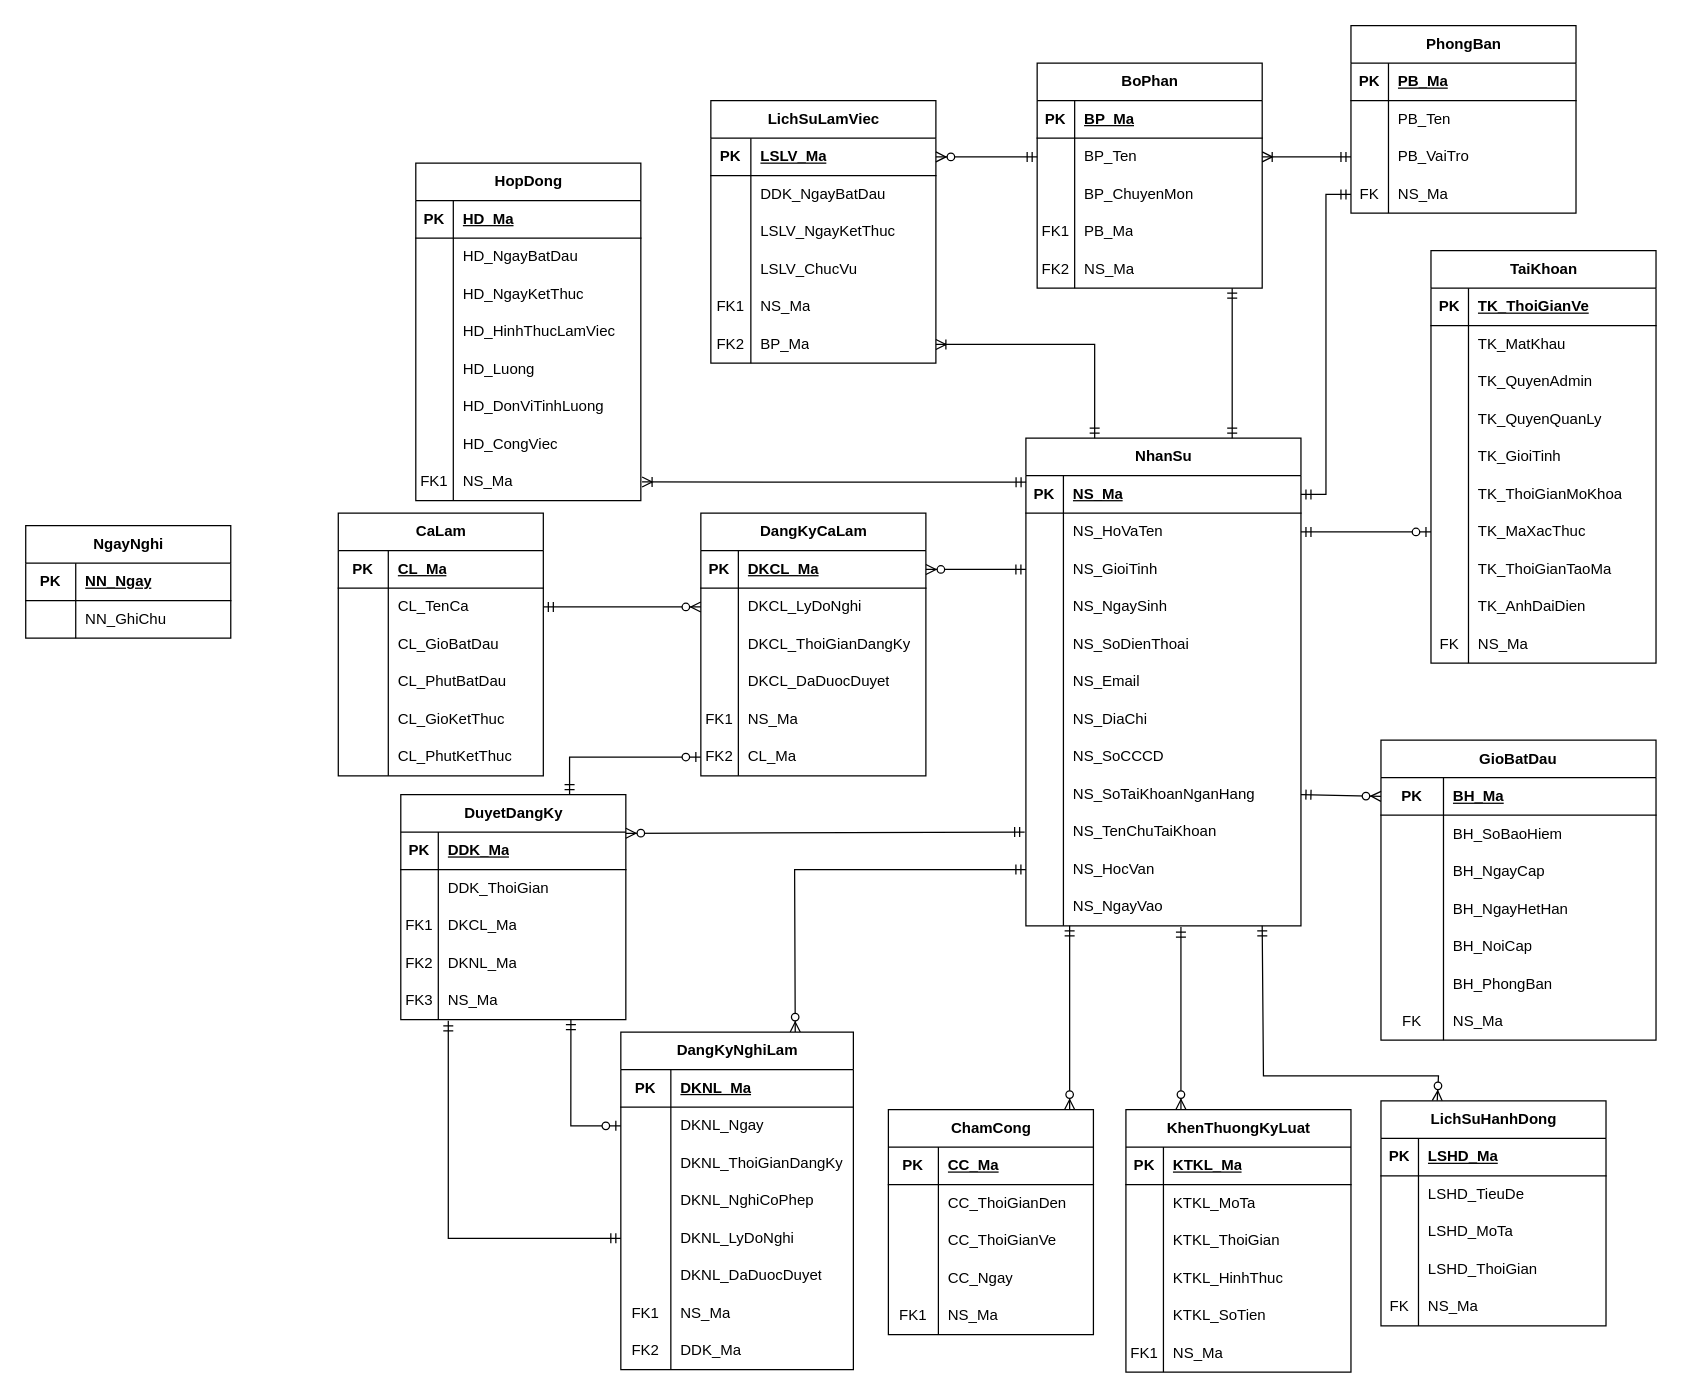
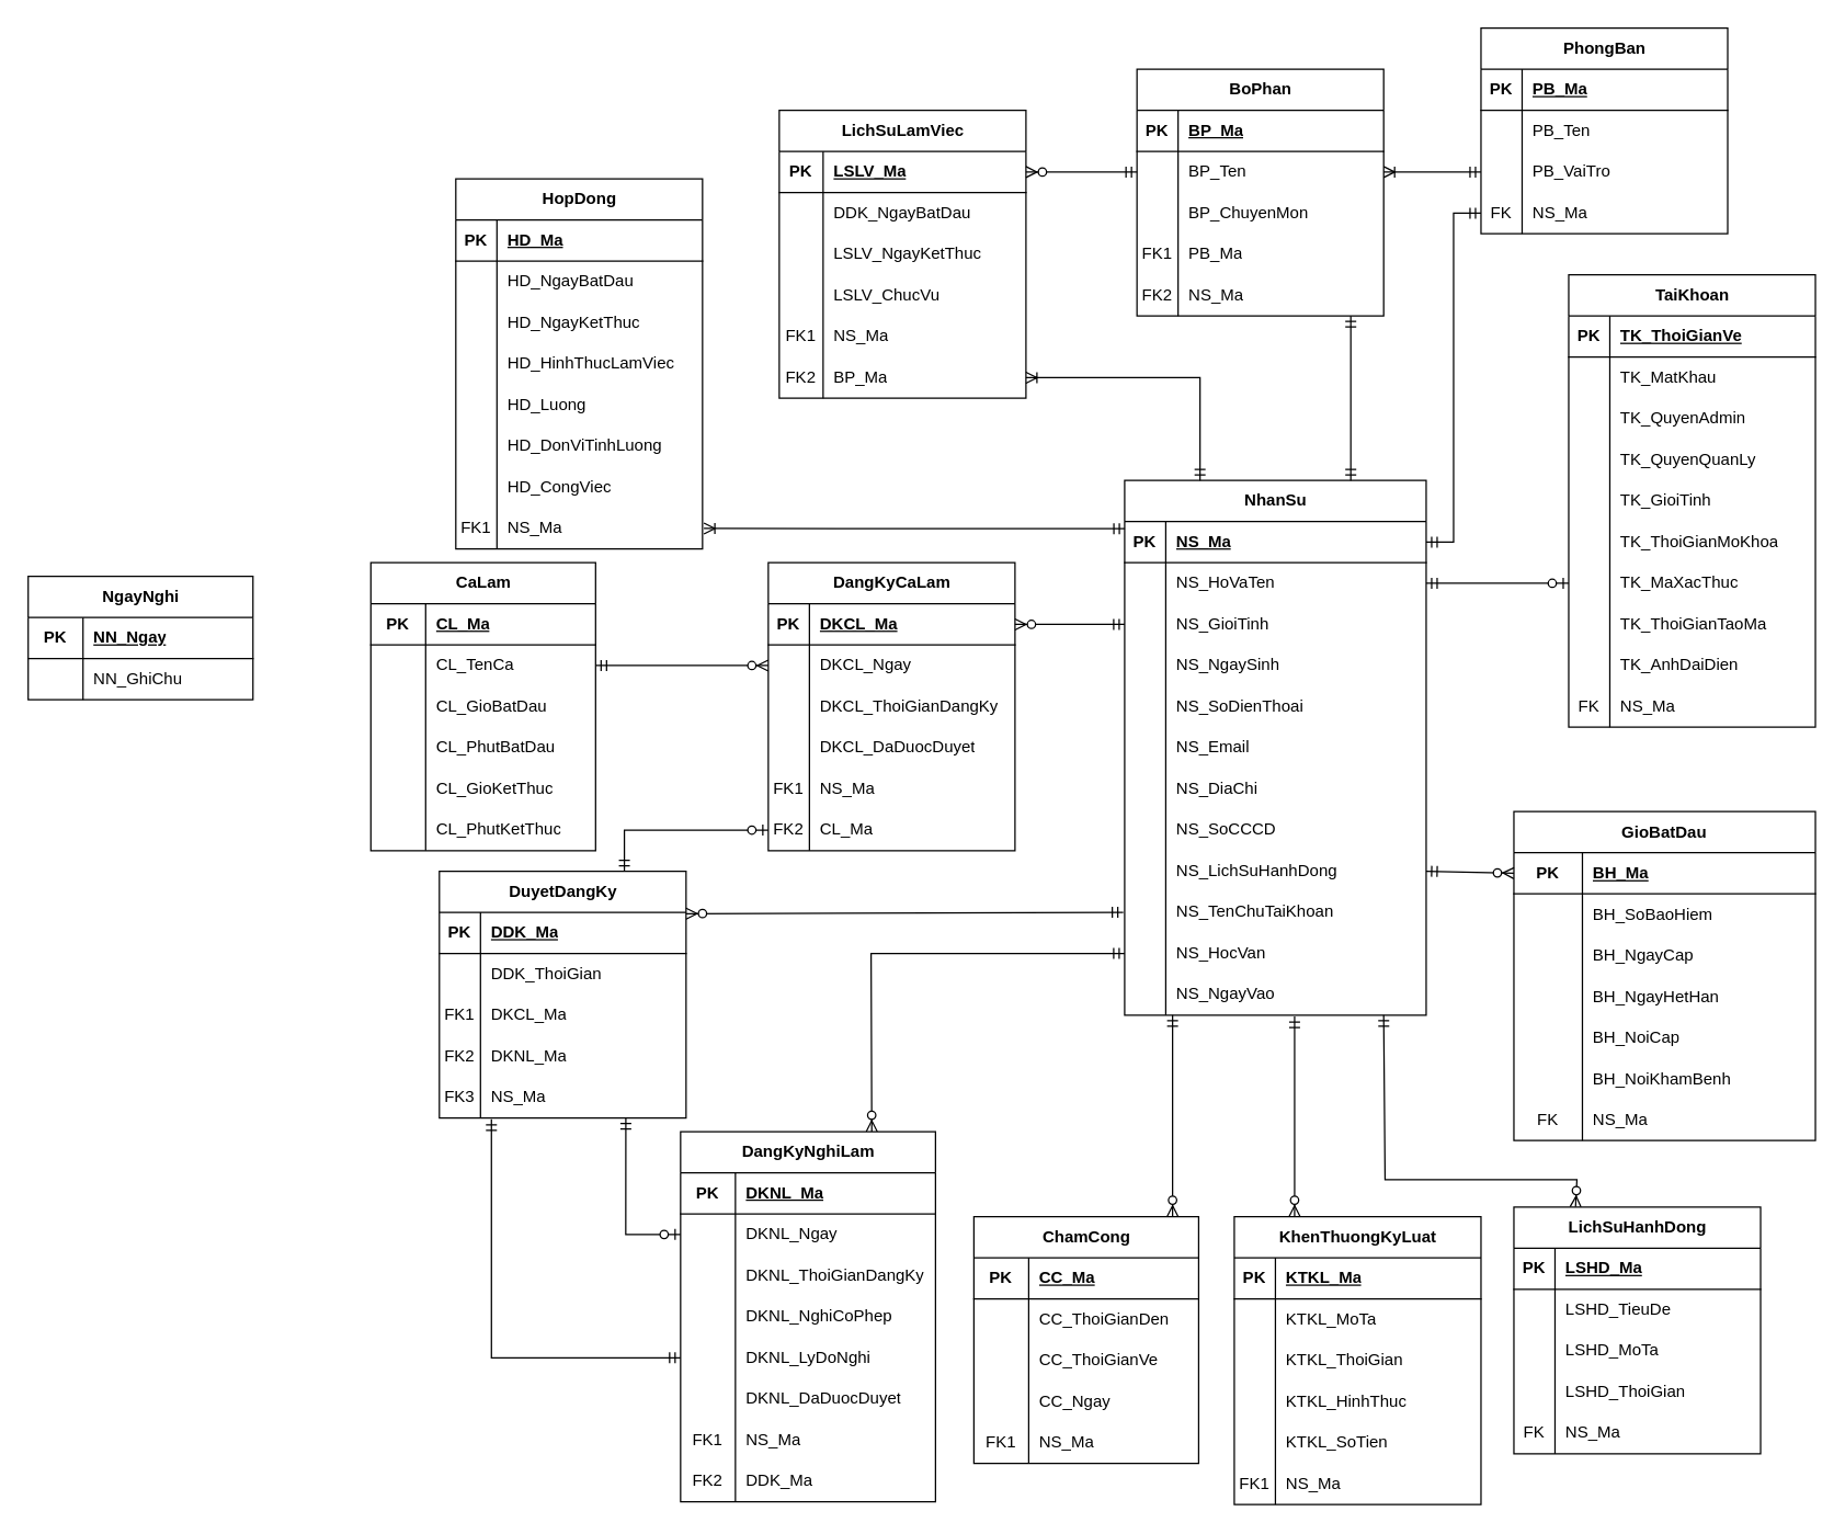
- <mxCell id="252" value="DKCL_LyDoNghi" style="shape=partialRectangle;connectable=0;fillColor=none;top=0;left=0;bottom=0;right=0;align=left;spacingLeft=6;overflow=hidden;whiteSpace=wrap;html=1;" vertex="1" parent="250"><mxGeometry x="30" width="150" height="30" as="geometry"><mxRectangle width="150" height="30" as="alternateBounds" /></mxGeometry></mxCell>
+ <mxCell id="252" value="DKCL_Ngay" style="shape=partialRectangle;connectable=0;fillColor=none;top=0;left=0;bottom=0;right=0;align=left;spacingLeft=6;overflow=hidden;whiteSpace=wrap;html=1;" vertex="1" parent="250"><mxGeometry x="30" width="150" height="30" as="geometry"><mxRectangle width="150" height="30" as="alternateBounds" /></mxGeometry></mxCell>
- <mxCell id="29" value="NS_SoTaiKhoanNganHang" style="shape=partialRectangle;connectable=0;fillColor=none;top=0;left=0;bottom=0;right=0;align=left;spacingLeft=6;overflow=hidden;whiteSpace=wrap;html=1;" vertex="1" parent="27"><mxGeometry x="30" width="190" height="30" as="geometry"><mxRectangle width="190" height="30" as="alternateBounds" /></mxGeometry></mxCell>
+ <mxCell id="29" value="NS_LichSuHanhDong" style="shape=partialRectangle;connectable=0;fillColor=none;top=0;left=0;bottom=0;right=0;align=left;spacingLeft=6;overflow=hidden;whiteSpace=wrap;html=1;" vertex="1" parent="27"><mxGeometry x="30" width="190" height="30" as="geometry"><mxRectangle width="190" height="30" as="alternateBounds" /></mxGeometry></mxCell>
- <mxCell id="160" value="BH_PhongBan" style="shape=partialRectangle;connectable=0;fillColor=none;top=0;left=0;bottom=0;right=0;align=left;spacingLeft=6;overflow=hidden;html=1;whiteSpace=wrap;" vertex="1" parent="158"><mxGeometry x="50.0" width="170.0" height="30" as="geometry"><mxRectangle width="170.0" height="30" as="alternateBounds" /></mxGeometry></mxCell>
+ <mxCell id="160" value="BH_NoiKhamBenh" style="shape=partialRectangle;connectable=0;fillColor=none;top=0;left=0;bottom=0;right=0;align=left;spacingLeft=6;overflow=hidden;html=1;whiteSpace=wrap;" vertex="1" parent="158"><mxGeometry x="50.0" width="170.0" height="30" as="geometry"><mxRectangle width="170.0" height="30" as="alternateBounds" /></mxGeometry></mxCell>
